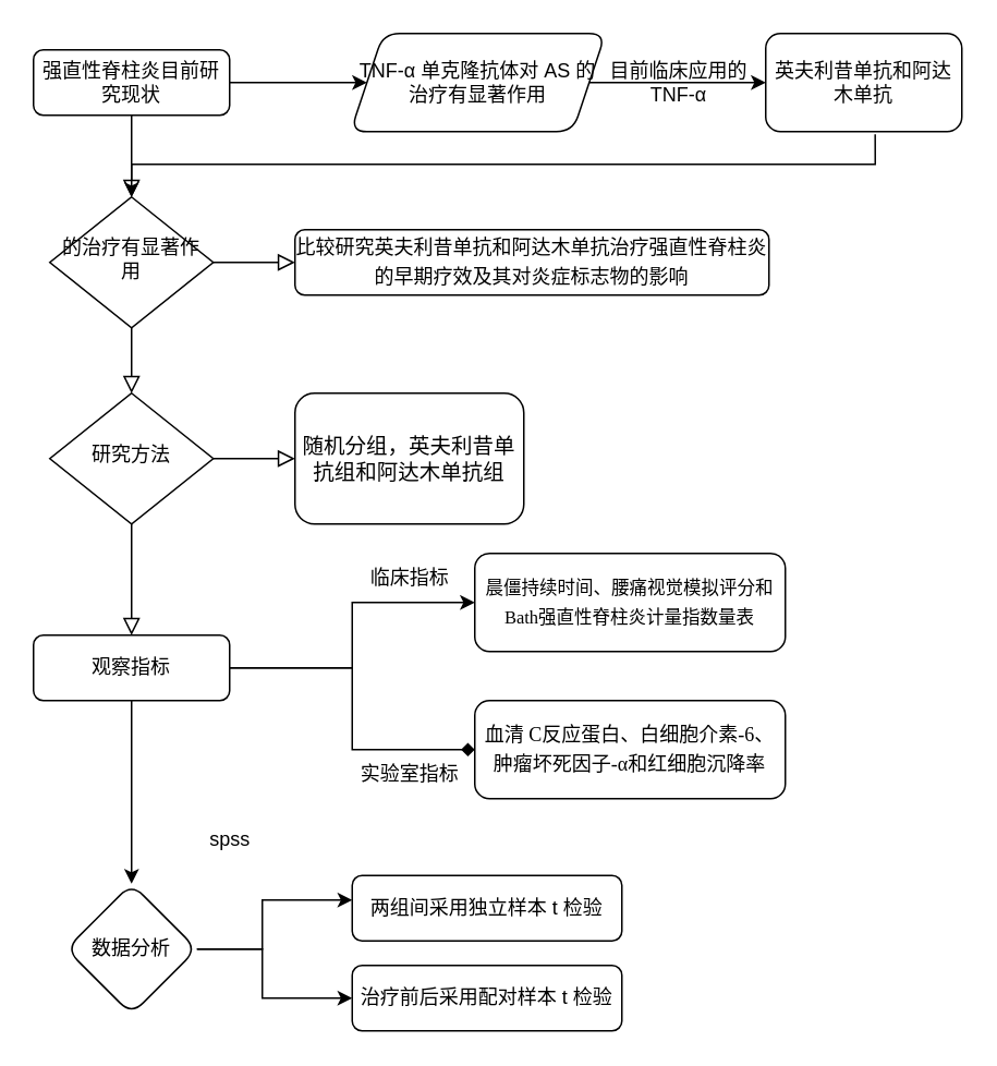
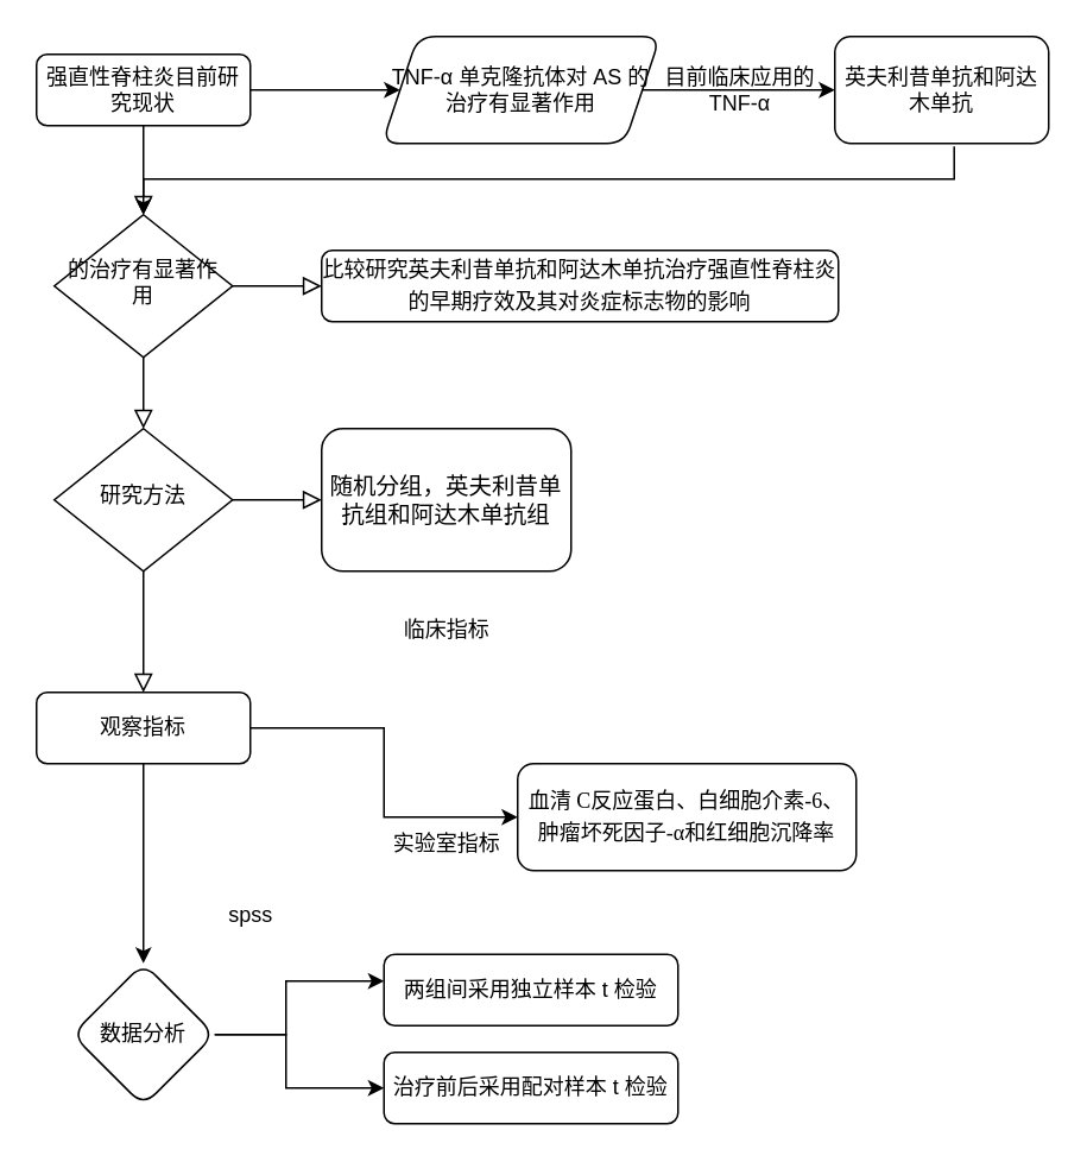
- <mxCell id="13" value="" style="edgeStyle=orthogonalEdgeStyle;rounded=0;orthogonalLoop=1;jettySize=auto;html=1;" edge="1" parent="1" source="16" target="22"><mxGeometry relative="1" as="geometry" /></mxCell>
- <mxCell id="22" value="&lt;font style=&quot;font-size: 11px;&quot;&gt;晨僵持续时间、腰痛视觉模拟评分和&lt;span style=&quot;text-align: start; font-family: &amp;quot;Times New Roman&amp;quot;, serif; font-size: 11px;&quot; lang=&quot;EN-US&quot;&gt;Bath&lt;/span&gt;&lt;span style=&quot;text-align: start; font-family: 宋体; font-size: 11px;&quot;&gt;强直性脊柱炎计量指数量表&lt;/span&gt;&lt;/font&gt;&lt;span style=&quot;font-size: medium; text-align: start;&quot;&gt;&lt;/span&gt;" style="whiteSpace=wrap;html=1;rounded=1;glass=0;strokeWidth=1;shadow=0;" vertex="1" parent="1"><mxGeometry x="290" y="338" width="190" height="60" as="geometry" /></mxCell>
- <mxCell id="14" value="" style="edgeStyle=orthogonalEdgeStyle;rounded=0;orthogonalLoop=1;jettySize=auto;html=1;entryX=0;entryY=0.5;entryDx=0;entryDy=0;endArrow=diamond;" edge="1" parent="1" source="16" target="24"><mxGeometry relative="1" as="geometry" /></mxCell>
+ <mxCell id="14" value="" style="edgeStyle=orthogonalEdgeStyle;rounded=0;orthogonalLoop=1;jettySize=auto;html=1;entryX=0;entryY=0.5;entryDx=0;entryDy=0;" edge="1" parent="1" source="16" target="24"><mxGeometry relative="1" as="geometry" /></mxCell>
